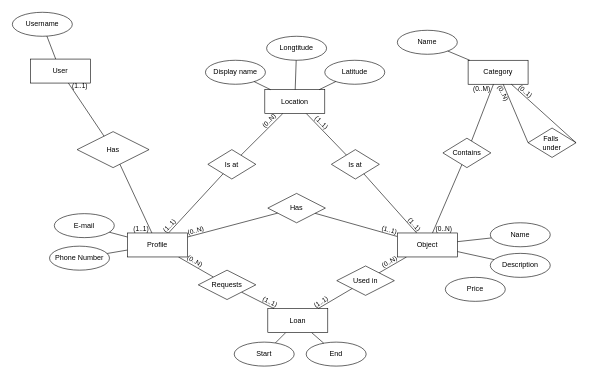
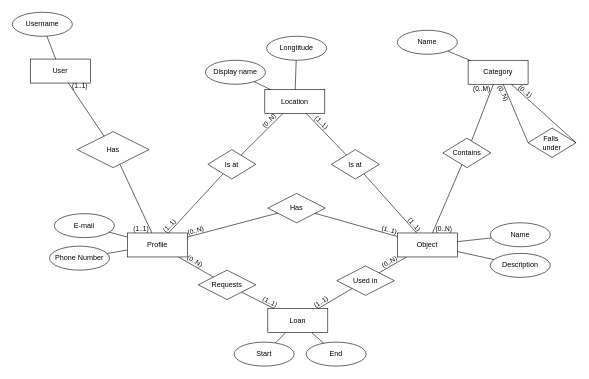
- <mxCell id="45" value="Latitude" style="ellipse;whiteSpace=wrap;html=1;align=center;" parent="1" vertex="1"><mxGeometry x="541" y="100" width="100" height="40" as="geometry" /></mxCell>
- <mxCell id="48" value="" style="endArrow=none;html=1;rounded=0;" parent="1" source="34" target="45" edge="1"><mxGeometry relative="1" as="geometry"><mxPoint x="420" y="210" as="sourcePoint" /><mxPoint x="580" y="210" as="targetPoint" /></mxGeometry></mxCell>
- <mxCell id="17" value="Price" style="ellipse;whiteSpace=wrap;html=1;align=center;" parent="1" vertex="1"><mxGeometry x="742" y="462" width="100" height="40" as="geometry" /></mxCell>
